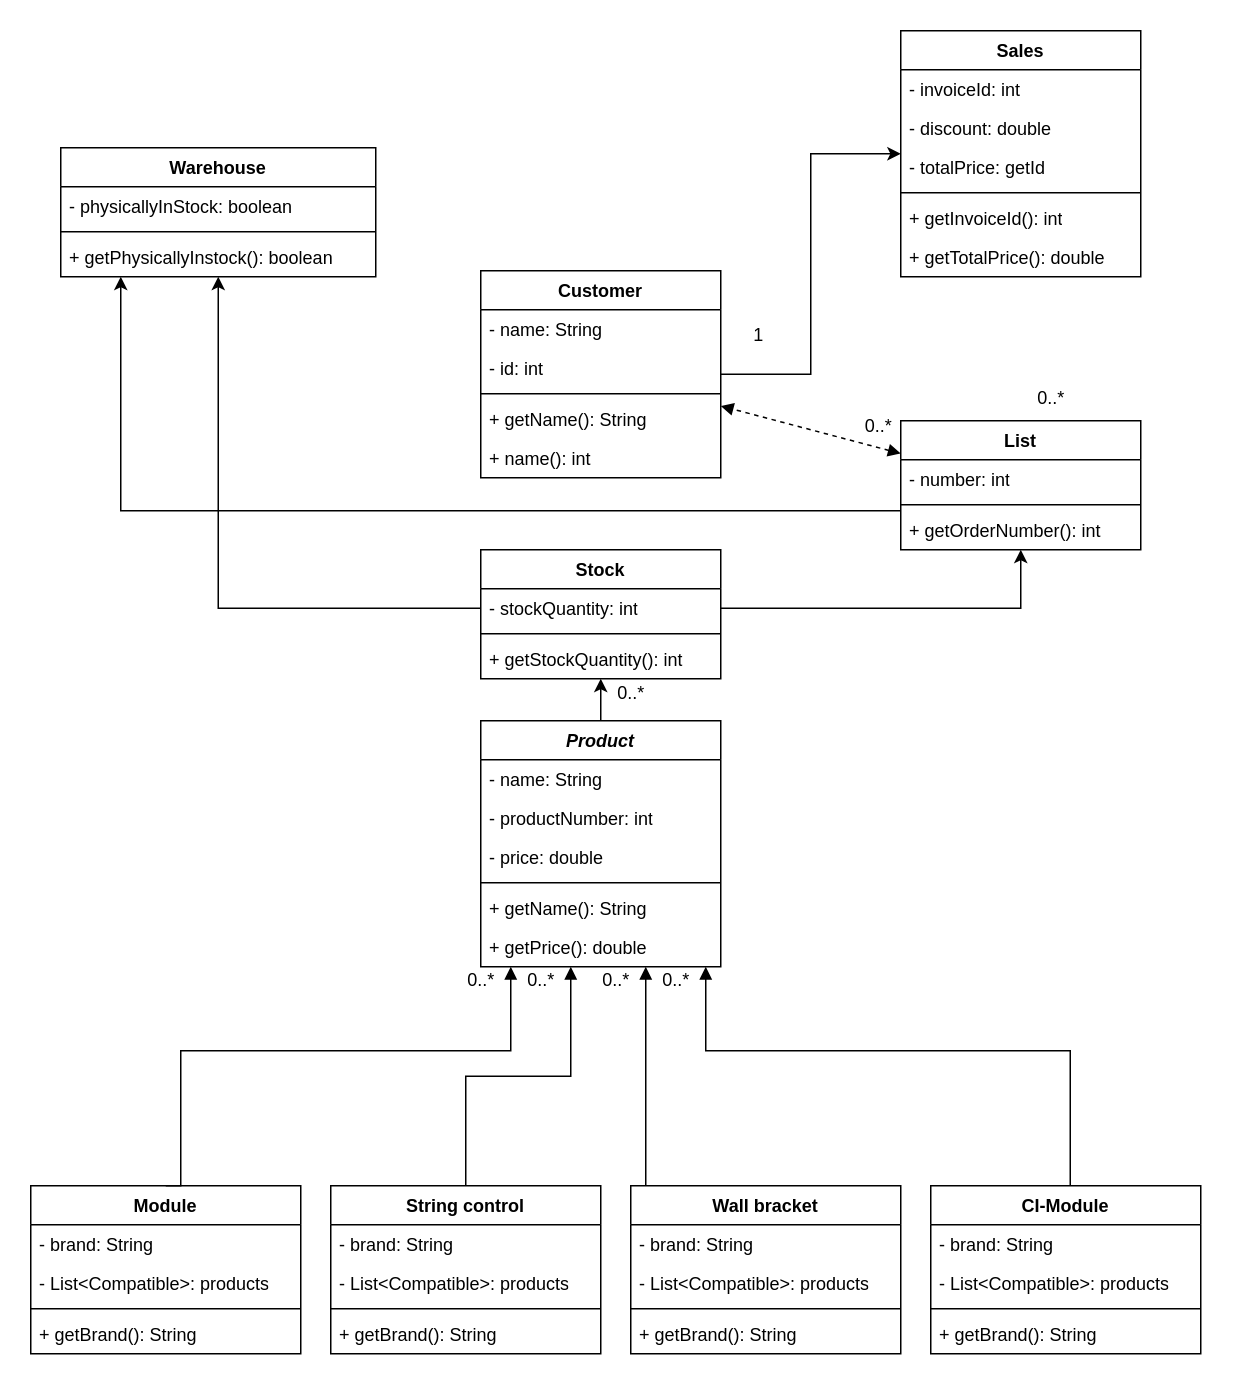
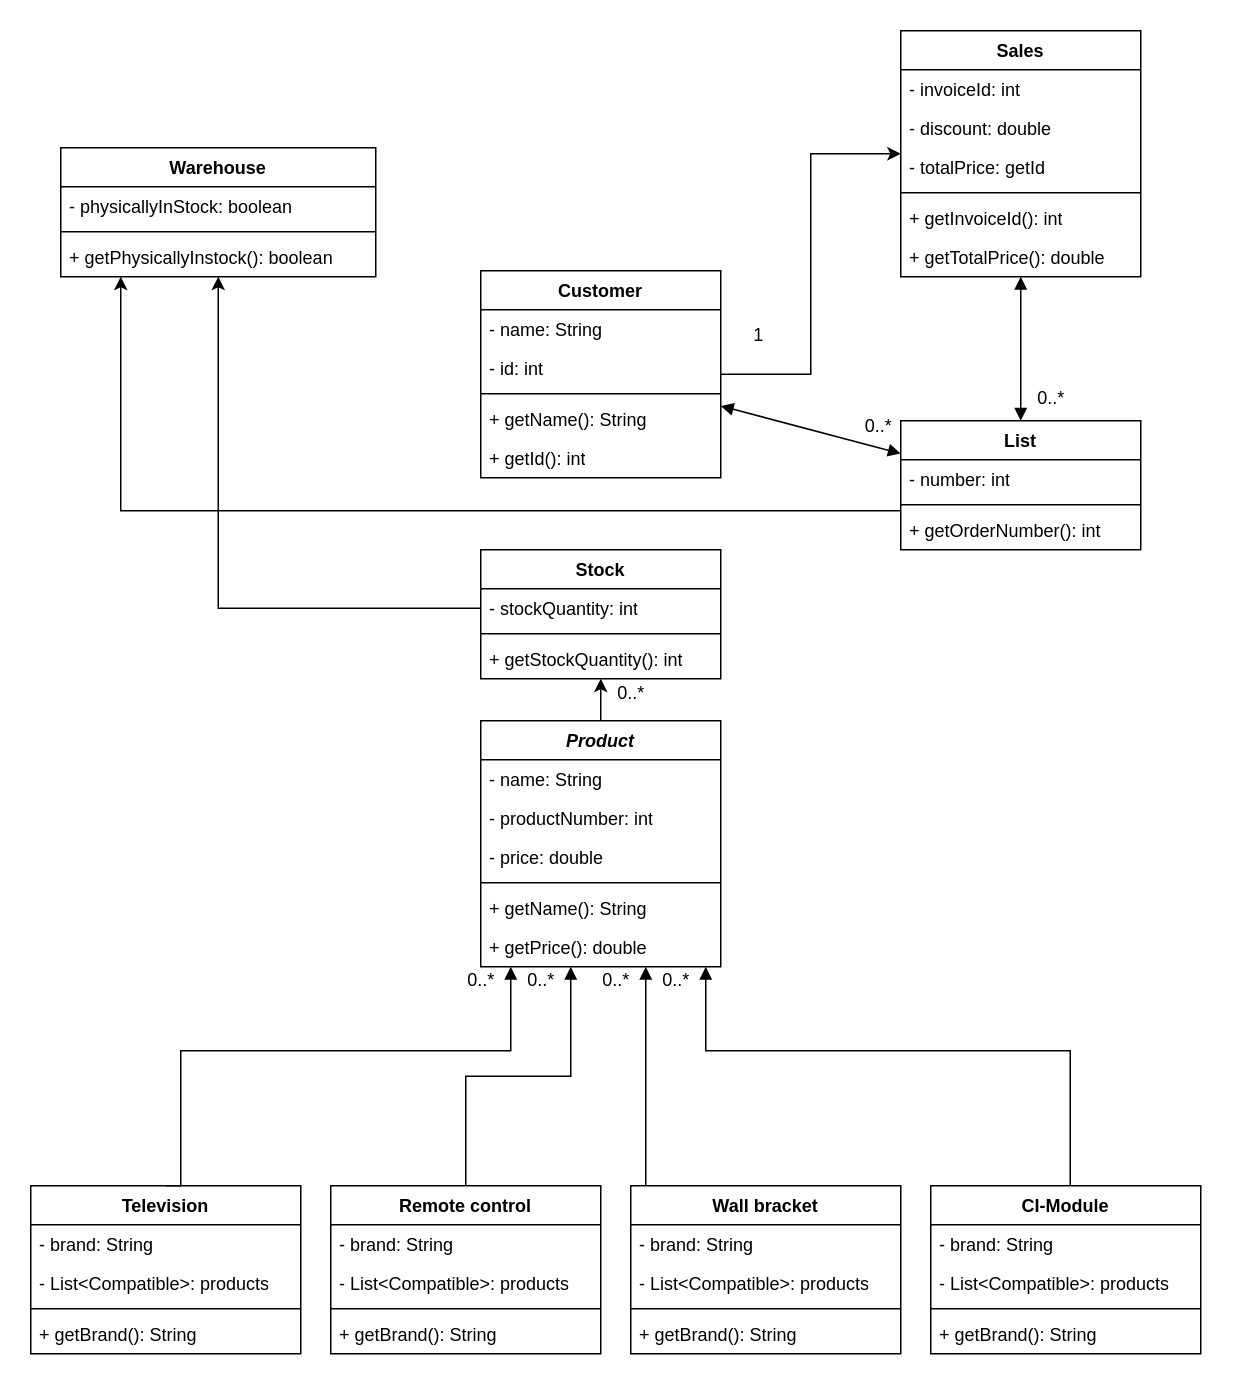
+ <mxCell id="63" value="" style="endArrow=block;startArrow=block;endFill=1;startFill=1;html=1;rounded=0;" edge="1" parent="1" source="7" target="52"><mxGeometry width="160" relative="1" as="geometry"><mxPoint x="580" y="220" as="sourcePoint" /><mxPoint x="740" y="220" as="targetPoint" /></mxGeometry></mxCell>
- <mxCell id="51" value="" style="endArrow=block;startArrow=block;endFill=1;startFill=1;html=1;rounded=0;dashed=1;" edge="1" parent="1" source="7" target="12"><mxGeometry width="160" relative="1" as="geometry"><mxPoint x="260" y="242.58" as="sourcePoint" /><mxPoint x="420" y="242.58" as="targetPoint" /></mxGeometry></mxCell>
+ <mxCell id="51" value="" style="endArrow=block;startArrow=block;endFill=1;startFill=1;html=1;rounded=0;" edge="1" parent="1" source="7" target="12"><mxGeometry width="160" relative="1" as="geometry"><mxPoint x="260" y="242.58" as="sourcePoint" /><mxPoint x="420" y="242.58" as="targetPoint" /></mxGeometry></mxCell>
- <mxCell id="17" value="+ name(): int" style="text;strokeColor=none;fillColor=none;align=left;verticalAlign=top;spacingLeft=4;spacingRight=4;overflow=hidden;rotatable=0;points=[[0,0.5],[1,0.5]];portConstraint=eastwest;whiteSpace=wrap;html=1;" vertex="1" parent="12"><mxGeometry y="112" width="160" height="26" as="geometry" /></mxCell>
+ <mxCell id="17" value="+ getId(): int" style="text;strokeColor=none;fillColor=none;align=left;verticalAlign=top;spacingLeft=4;spacingRight=4;overflow=hidden;rotatable=0;points=[[0,0.5],[1,0.5]];portConstraint=eastwest;whiteSpace=wrap;html=1;" vertex="1" parent="12"><mxGeometry y="112" width="160" height="26" as="geometry" /></mxCell>
- <mxCell id="50" style="edgeStyle=orthogonalEdgeStyle;rounded=0;orthogonalLoop=1;jettySize=auto;html=1;" edge="1" parent="1" source="3" target="7"><mxGeometry relative="1" as="geometry" /></mxCell>
- <mxCell id="26" value="Module" style="swimlane;fontStyle=1;align=center;verticalAlign=top;childLayout=stackLayout;horizontal=1;startSize=26;horizontalStack=0;resizeParent=1;resizeParentMax=0;resizeLast=0;collapsible=1;marginBottom=0;whiteSpace=wrap;html=1;" vertex="1" parent="1"><mxGeometry x="20" y="790" width="180" height="112" as="geometry" /></mxCell>
+ <mxCell id="26" value="Television" style="swimlane;fontStyle=1;align=center;verticalAlign=top;childLayout=stackLayout;horizontal=1;startSize=26;horizontalStack=0;resizeParent=1;resizeParentMax=0;resizeLast=0;collapsible=1;marginBottom=0;whiteSpace=wrap;html=1;" vertex="1" parent="1"><mxGeometry x="20" y="790" width="180" height="112" as="geometry" /></mxCell>
- <mxCell id="31" value="String control" style="swimlane;fontStyle=1;align=center;verticalAlign=top;childLayout=stackLayout;horizontal=1;startSize=26;horizontalStack=0;resizeParent=1;resizeParentMax=0;resizeLast=0;collapsible=1;marginBottom=0;whiteSpace=wrap;html=1;" vertex="1" parent="1"><mxGeometry x="220" y="790" width="180" height="112" as="geometry" /></mxCell>
+ <mxCell id="31" value="Remote control" style="swimlane;fontStyle=1;align=center;verticalAlign=top;childLayout=stackLayout;horizontal=1;startSize=26;horizontalStack=0;resizeParent=1;resizeParentMax=0;resizeLast=0;collapsible=1;marginBottom=0;whiteSpace=wrap;html=1;" vertex="1" parent="1"><mxGeometry x="220" y="790" width="180" height="112" as="geometry" /></mxCell>
